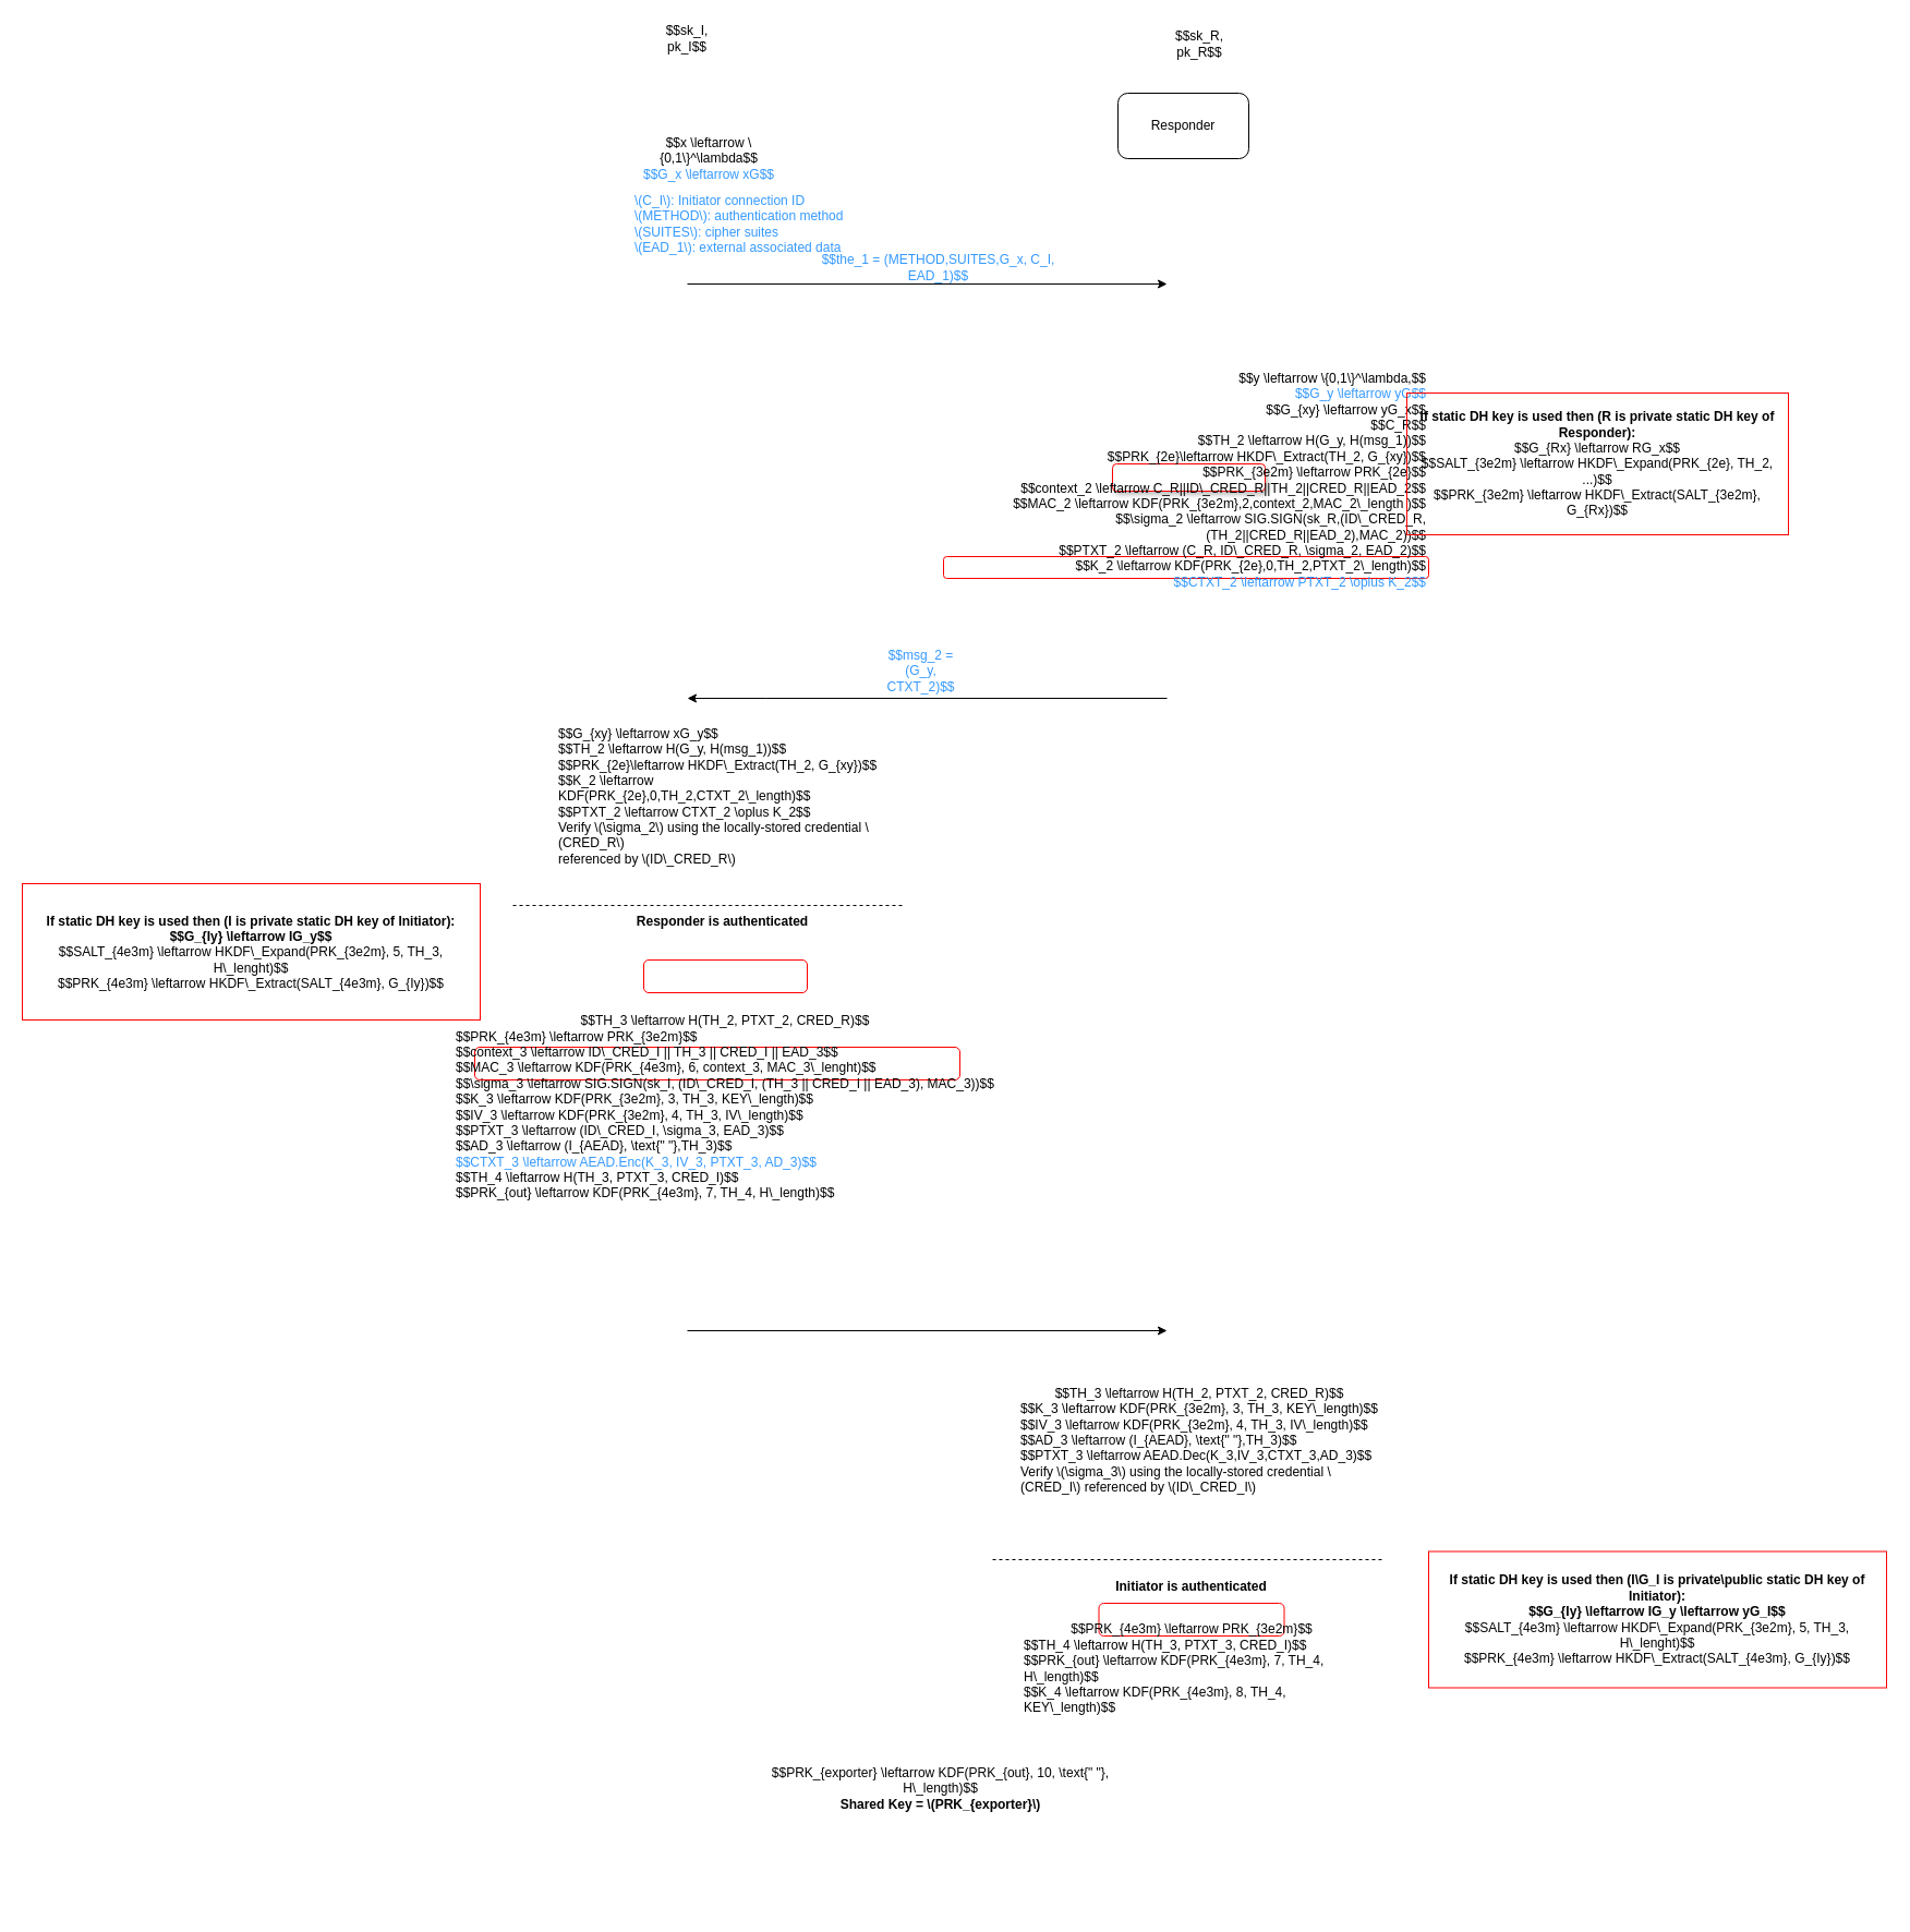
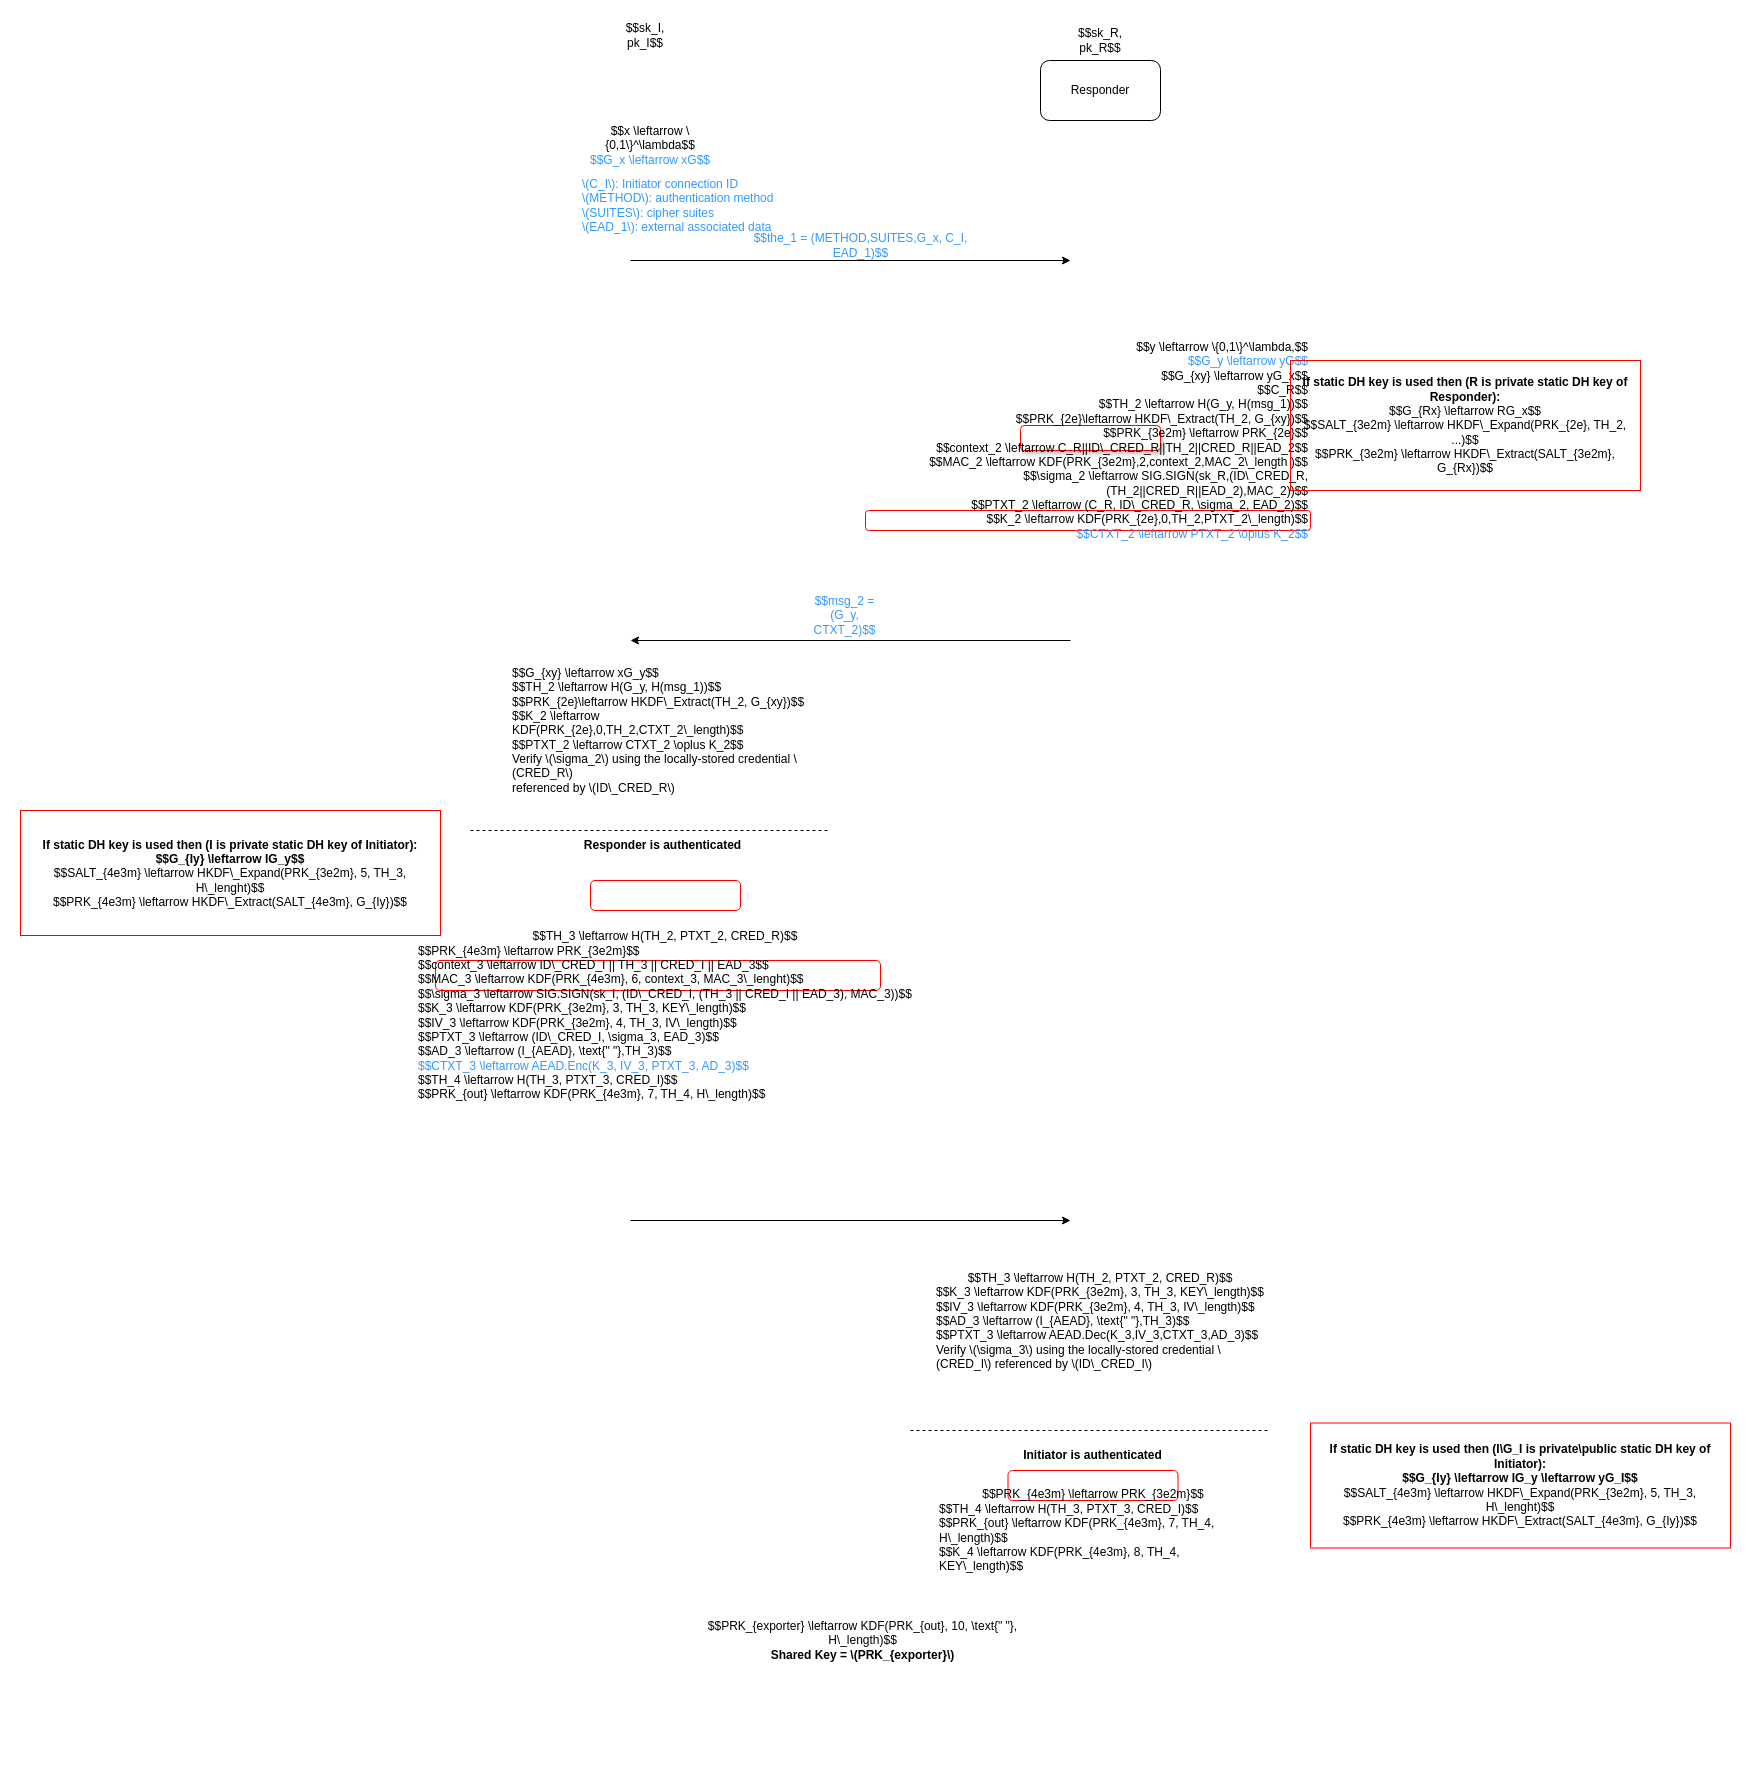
- <mxCell id="7" value="$$sk_I, pk_I$$" style="text;html=1;align=center;verticalAlign=middle;whiteSpace=wrap;rounded=0;" vertex="1" parent="1"><mxGeometry x="600" y="20" width="60" height="30" as="geometry" /></mxCell>
+ <mxCell id="7" value="$$sk_I, pk_I$$" style="text;html=1;align=center;verticalAlign=middle;whiteSpace=wrap;rounded=0;" vertex="1" parent="1"><mxGeometry x="615" y="20" width="60" height="30" as="geometry" /></mxCell>
- <mxCell id="6" value="Responder" style="rounded=1;whiteSpace=wrap;html=1;" vertex="1" parent="1"><mxGeometry x="1025" y="85" width="120" height="60" as="geometry" /></mxCell>
+ <mxCell id="6" value="Responder" style="rounded=1;whiteSpace=wrap;html=1;" vertex="1" parent="1"><mxGeometry x="1040" y="60" width="120" height="60" as="geometry" /></mxCell>
